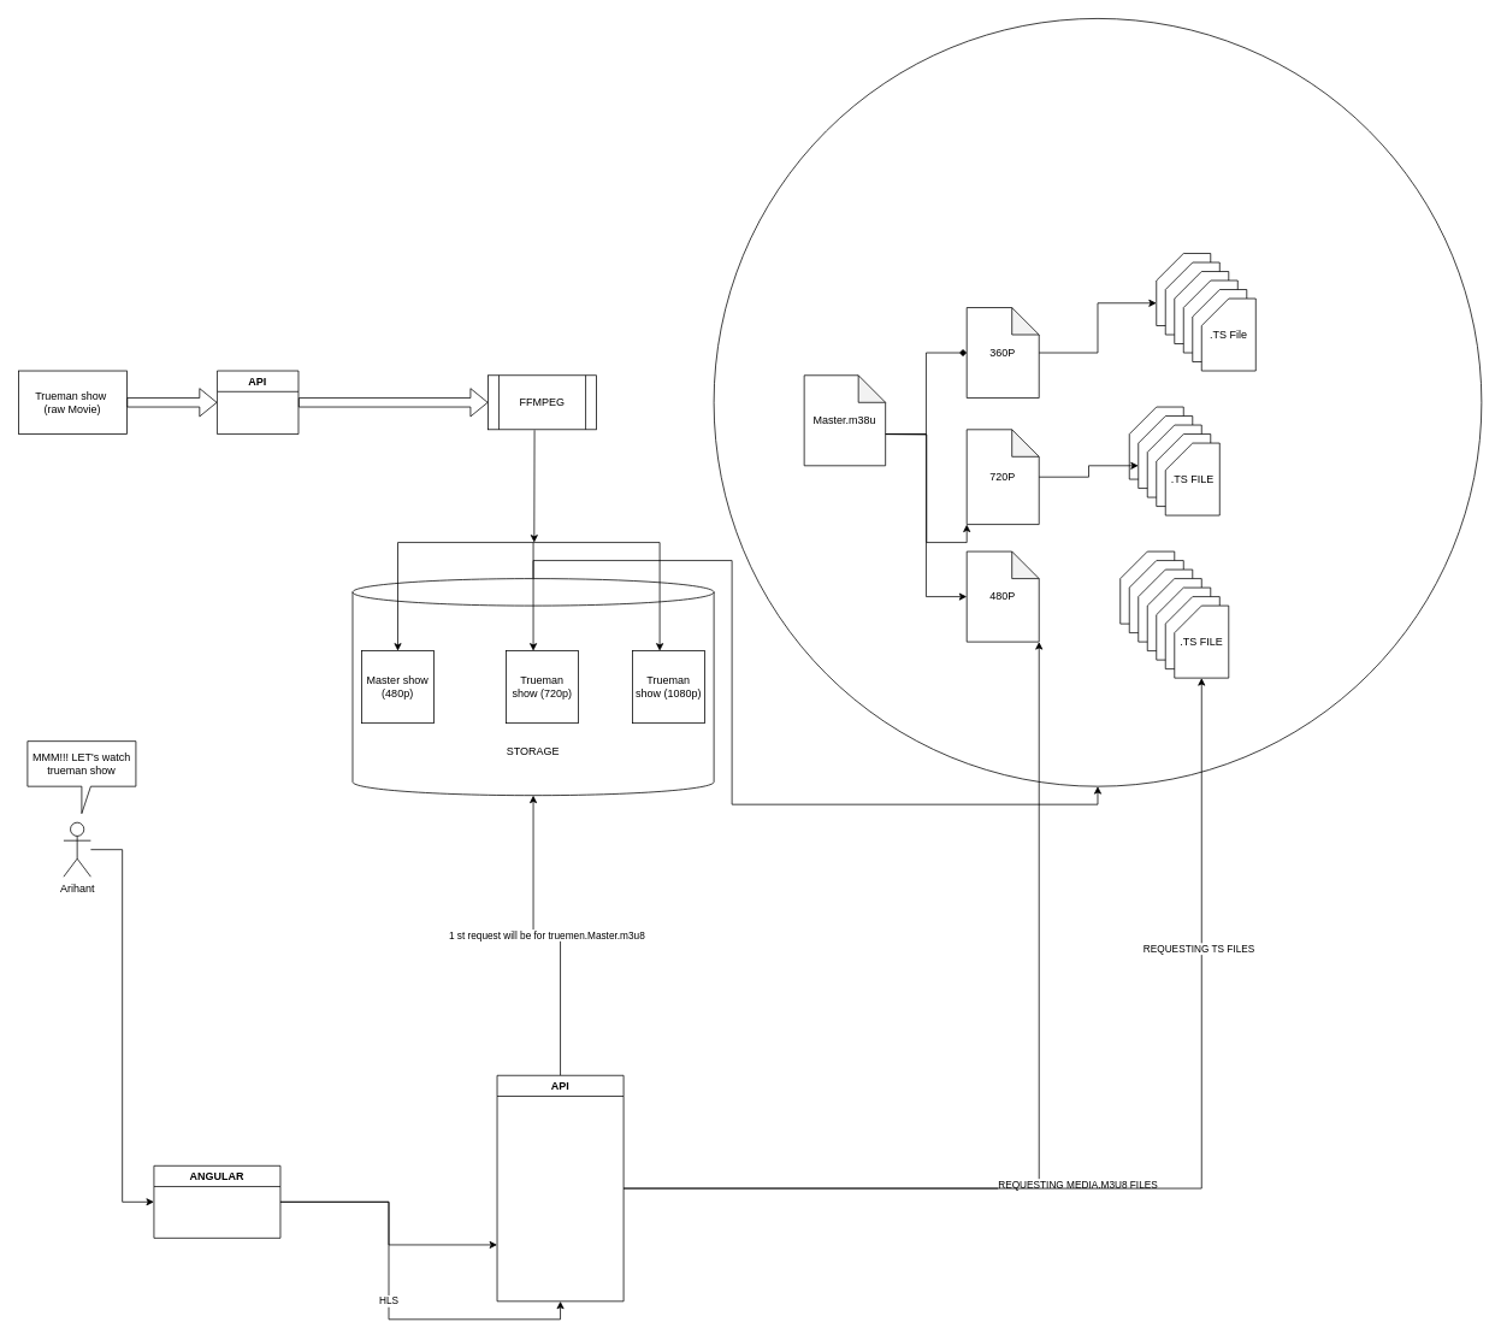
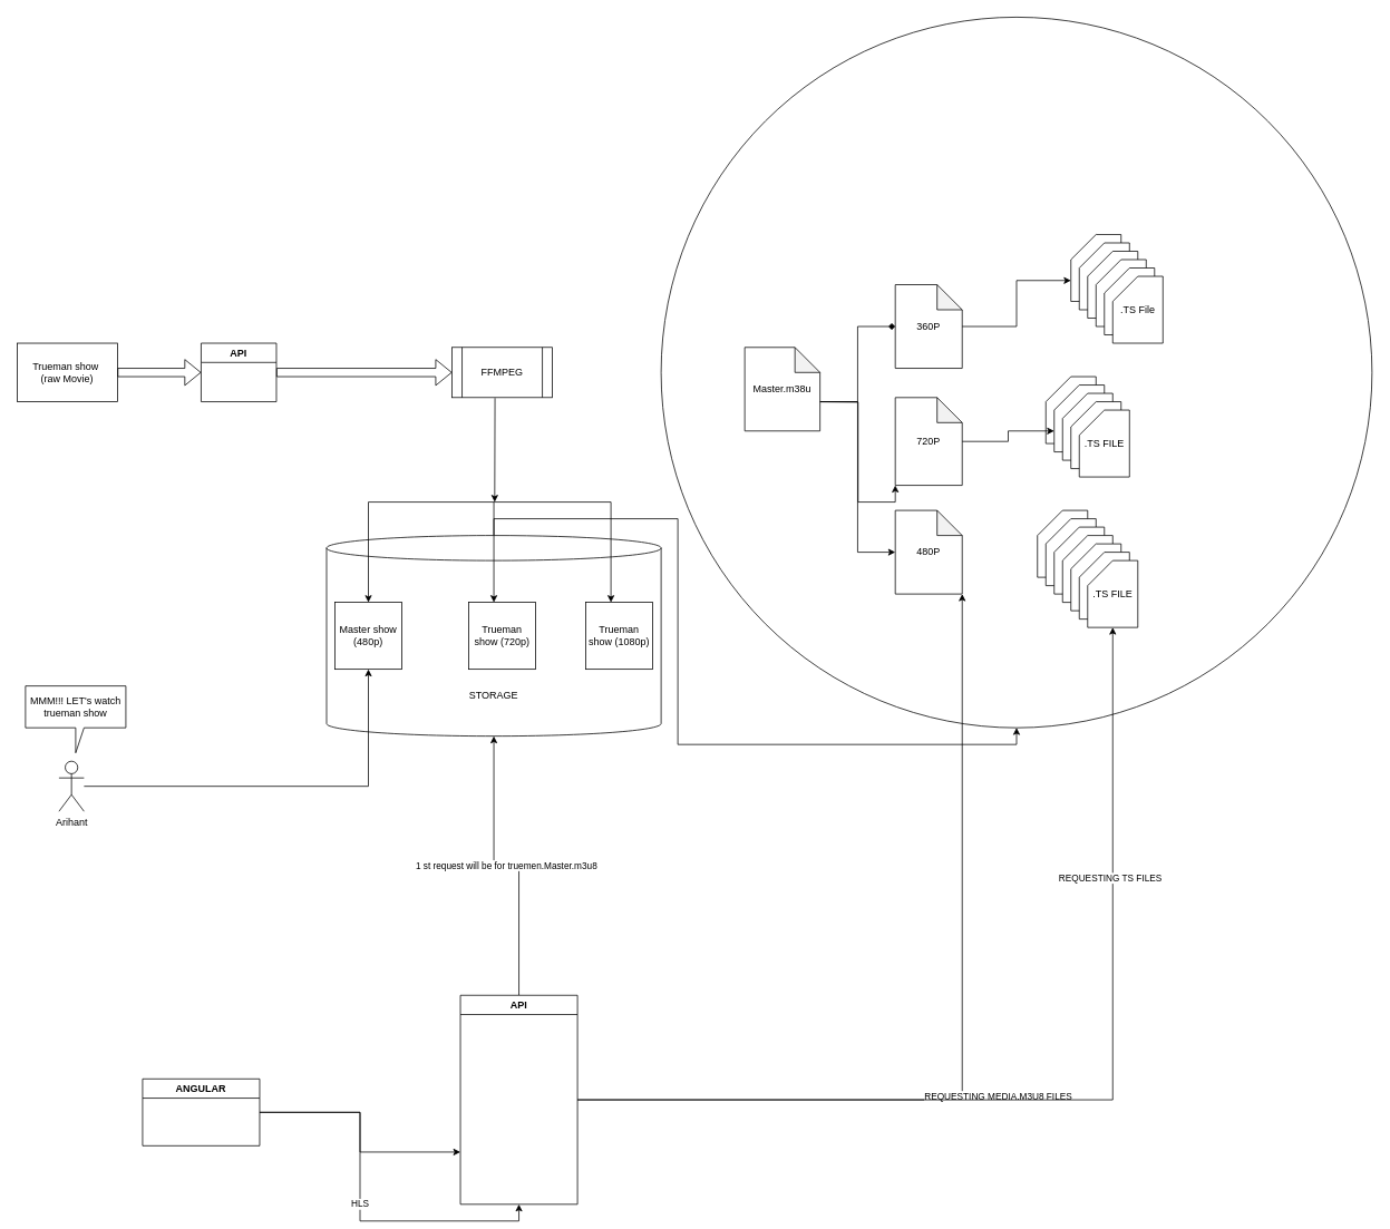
- <mxCell id="21" style="edgeStyle=orthogonalEdgeStyle;rounded=0;orthogonalLoop=1;jettySize=auto;html=1;entryX=0;entryY=0.5;entryDx=0;entryDy=0;" edge="1" parent="1" source="22" target="20"><mxGeometry relative="1" as="geometry"><mxPoint x="380" y="960" as="targetPoint" /></mxGeometry></mxCell>
+ <mxCell id="21" style="edgeStyle=orthogonalEdgeStyle;rounded=0;orthogonalLoop=1;jettySize=auto;html=1;" edge="1" parent="1" source="22" target="15"><mxGeometry relative="1" as="geometry"><mxPoint x="380" y="960" as="targetPoint" /></mxGeometry></mxCell>
